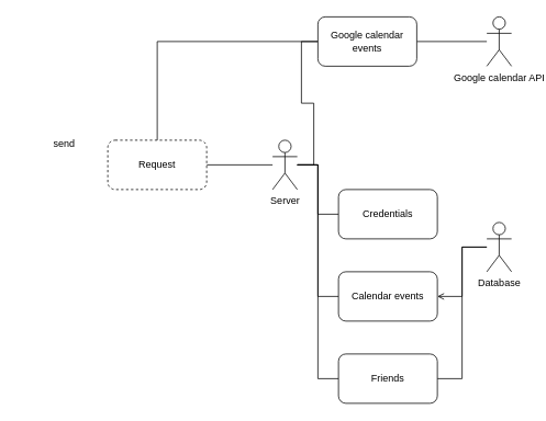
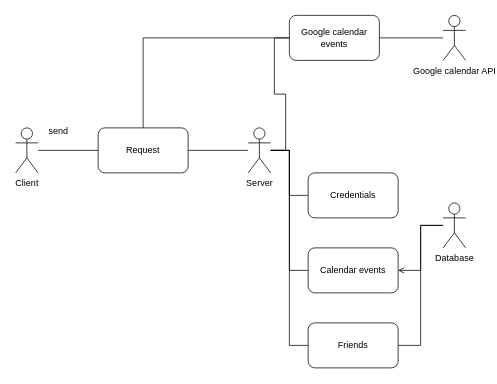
+ <mxCell id="3" value="Client" style="shape=umlActor;verticalLabelPosition=bottom;labelBackgroundColor=#ffffff;verticalAlign=top;html=1;outlineConnect=0;" vertex="1" parent="1"><mxGeometry x="20" y="170" width="30" height="60" as="geometry" /></mxCell>
+ <mxCell id="2" value="" style="edgeStyle=orthogonalEdgeStyle;rounded=0;orthogonalLoop=1;jettySize=auto;html=1;entryX=0;entryY=0.5;entryDx=0;entryDy=0;endArrow=none;endFill=0;" edge="1" parent="1" source="3" target="11"><mxGeometry relative="1" as="geometry"><mxPoint x="130" y="200" as="targetPoint" /></mxGeometry></mxCell>
- <mxCell id="11" value="Request" style="rounded=1;whiteSpace=wrap;html=1;dashed=1;" vertex="1" parent="1"><mxGeometry x="130" y="170" width="120" height="60" as="geometry" /></mxCell>
+ <mxCell id="11" value="Request" style="rounded=1;whiteSpace=wrap;html=1;" vertex="1" parent="1"><mxGeometry x="130" y="170" width="120" height="60" as="geometry" /></mxCell>
